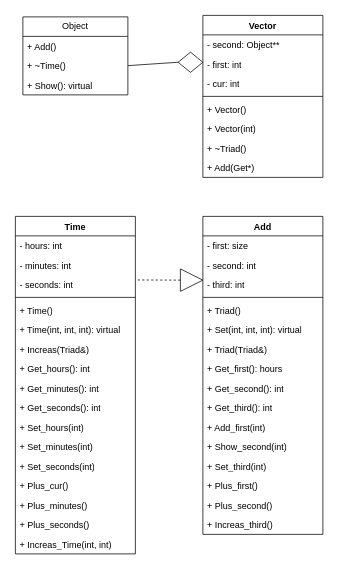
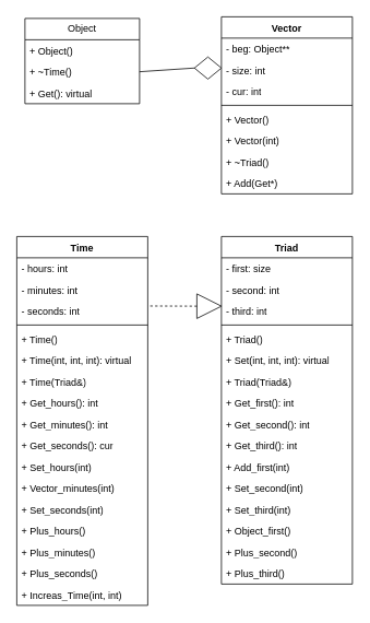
- <mxCell id="40" value="- second: Object**" style="text;strokeColor=none;fillColor=none;align=left;verticalAlign=top;spacingLeft=4;spacingRight=4;overflow=hidden;rotatable=0;points=[[0,0.5],[1,0.5]];portConstraint=eastwest;whiteSpace=wrap;html=1;" vertex="1" parent="39"><mxGeometry y="26" width="160" height="26" as="geometry" /></mxCell>
+ <mxCell id="40" value="- beg: Object**" style="text;strokeColor=none;fillColor=none;align=left;verticalAlign=top;spacingLeft=4;spacingRight=4;overflow=hidden;rotatable=0;points=[[0,0.5],[1,0.5]];portConstraint=eastwest;whiteSpace=wrap;html=1;" vertex="1" parent="39"><mxGeometry y="26" width="160" height="26" as="geometry" /></mxCell>
- <mxCell id="49" value="+ Add()" style="text;strokeColor=none;fillColor=none;align=left;verticalAlign=top;spacingLeft=4;spacingRight=4;overflow=hidden;rotatable=0;points=[[0,0.5],[1,0.5]];portConstraint=eastwest;whiteSpace=wrap;html=1;" vertex="1" parent="48"><mxGeometry y="26" width="140" height="26" as="geometry" /></mxCell>
+ <mxCell id="49" value="+ Object()" style="text;strokeColor=none;fillColor=none;align=left;verticalAlign=top;spacingLeft=4;spacingRight=4;overflow=hidden;rotatable=0;points=[[0,0.5],[1,0.5]];portConstraint=eastwest;whiteSpace=wrap;html=1;" vertex="1" parent="48"><mxGeometry y="26" width="140" height="26" as="geometry" /></mxCell>
- <mxCell id="41" value="- first: int" style="text;strokeColor=none;fillColor=none;align=left;verticalAlign=top;spacingLeft=4;spacingRight=4;overflow=hidden;rotatable=0;points=[[0,0.5],[1,0.5]];portConstraint=eastwest;whiteSpace=wrap;html=1;" vertex="1" parent="39"><mxGeometry y="52" width="160" height="26" as="geometry" /></mxCell>
+ <mxCell id="41" value="- size: int" style="text;strokeColor=none;fillColor=none;align=left;verticalAlign=top;spacingLeft=4;spacingRight=4;overflow=hidden;rotatable=0;points=[[0,0.5],[1,0.5]];portConstraint=eastwest;whiteSpace=wrap;html=1;" vertex="1" parent="39"><mxGeometry y="52" width="160" height="26" as="geometry" /></mxCell>
- <mxCell id="51" value="+ Show(): virtual" style="text;strokeColor=none;fillColor=none;align=left;verticalAlign=top;spacingLeft=4;spacingRight=4;overflow=hidden;rotatable=0;points=[[0,0.5],[1,0.5]];portConstraint=eastwest;whiteSpace=wrap;html=1;" vertex="1" parent="48"><mxGeometry y="78" width="140" height="26" as="geometry" /></mxCell>
+ <mxCell id="51" value="+ Get(): virtual" style="text;strokeColor=none;fillColor=none;align=left;verticalAlign=top;spacingLeft=4;spacingRight=4;overflow=hidden;rotatable=0;points=[[0,0.5],[1,0.5]];portConstraint=eastwest;whiteSpace=wrap;html=1;" vertex="1" parent="48"><mxGeometry y="78" width="140" height="26" as="geometry" /></mxCell>
- <mxCell id="2" value="Add" style="swimlane;fontStyle=1;align=center;verticalAlign=top;childLayout=stackLayout;horizontal=1;startSize=26;horizontalStack=0;resizeParent=1;resizeParentMax=0;resizeLast=0;collapsible=1;marginBottom=0;whiteSpace=wrap;html=1;" parent="1" vertex="1"><mxGeometry x="270" y="288" width="160" height="424" as="geometry" /></mxCell>
+ <mxCell id="2" value="Triad" style="swimlane;fontStyle=1;align=center;verticalAlign=top;childLayout=stackLayout;horizontal=1;startSize=26;horizontalStack=0;resizeParent=1;resizeParentMax=0;resizeLast=0;collapsible=1;marginBottom=0;whiteSpace=wrap;html=1;" parent="1" vertex="1"><mxGeometry x="270" y="288" width="160" height="424" as="geometry" /></mxCell>
- <mxCell id="26" value="+ Increas(Triad&amp;amp;)" style="text;strokeColor=none;fillColor=none;align=left;verticalAlign=top;spacingLeft=4;spacingRight=4;overflow=hidden;rotatable=0;points=[[0,0.5],[1,0.5]];portConstraint=eastwest;whiteSpace=wrap;html=1;" parent="19" vertex="1"><mxGeometry y="164" width="160" height="26" as="geometry" /></mxCell>
+ <mxCell id="26" value="+ Time(Triad&amp;amp;)" style="text;strokeColor=none;fillColor=none;align=left;verticalAlign=top;spacingLeft=4;spacingRight=4;overflow=hidden;rotatable=0;points=[[0,0.5],[1,0.5]];portConstraint=eastwest;whiteSpace=wrap;html=1;" parent="19" vertex="1"><mxGeometry y="164" width="160" height="26" as="geometry" /></mxCell>
- <mxCell id="10" value="+ Get_first(): hours" style="text;strokeColor=none;fillColor=none;align=left;verticalAlign=top;spacingLeft=4;spacingRight=4;overflow=hidden;rotatable=0;points=[[0,0.5],[1,0.5]];portConstraint=eastwest;whiteSpace=wrap;html=1;" parent="2" vertex="1"><mxGeometry y="190" width="160" height="26" as="geometry" /></mxCell>
+ <mxCell id="10" value="+ Get_first(): int" style="text;strokeColor=none;fillColor=none;align=left;verticalAlign=top;spacingLeft=4;spacingRight=4;overflow=hidden;rotatable=0;points=[[0,0.5],[1,0.5]];portConstraint=eastwest;whiteSpace=wrap;html=1;" parent="2" vertex="1"><mxGeometry y="190" width="160" height="26" as="geometry" /></mxCell>
- <mxCell id="29" value="+ Get_seconds(): int" style="text;strokeColor=none;fillColor=none;align=left;verticalAlign=top;spacingLeft=4;spacingRight=4;overflow=hidden;rotatable=0;points=[[0,0.5],[1,0.5]];portConstraint=eastwest;whiteSpace=wrap;html=1;" parent="19" vertex="1"><mxGeometry y="242" width="160" height="26" as="geometry" /></mxCell>
+ <mxCell id="29" value="+ Get_seconds(): cur" style="text;strokeColor=none;fillColor=none;align=left;verticalAlign=top;spacingLeft=4;spacingRight=4;overflow=hidden;rotatable=0;points=[[0,0.5],[1,0.5]];portConstraint=eastwest;whiteSpace=wrap;html=1;" parent="19" vertex="1"><mxGeometry y="242" width="160" height="26" as="geometry" /></mxCell>
- <mxCell id="31" value="+ Set_minutes(int)" style="text;strokeColor=none;fillColor=none;align=left;verticalAlign=top;spacingLeft=4;spacingRight=4;overflow=hidden;rotatable=0;points=[[0,0.5],[1,0.5]];portConstraint=eastwest;whiteSpace=wrap;html=1;" parent="19" vertex="1"><mxGeometry y="294" width="160" height="26" as="geometry" /></mxCell>
+ <mxCell id="31" value="+ Vector_minutes(int)" style="text;strokeColor=none;fillColor=none;align=left;verticalAlign=top;spacingLeft=4;spacingRight=4;overflow=hidden;rotatable=0;points=[[0,0.5],[1,0.5]];portConstraint=eastwest;whiteSpace=wrap;html=1;" parent="19" vertex="1"><mxGeometry y="294" width="160" height="26" as="geometry" /></mxCell>
- <mxCell id="14" value="+ Show_second(int)" style="text;strokeColor=none;fillColor=none;align=left;verticalAlign=top;spacingLeft=4;spacingRight=4;overflow=hidden;rotatable=0;points=[[0,0.5],[1,0.5]];portConstraint=eastwest;whiteSpace=wrap;html=1;" parent="2" vertex="1"><mxGeometry y="294" width="160" height="26" as="geometry" /></mxCell>
+ <mxCell id="14" value="+ Set_second(int)" style="text;strokeColor=none;fillColor=none;align=left;verticalAlign=top;spacingLeft=4;spacingRight=4;overflow=hidden;rotatable=0;points=[[0,0.5],[1,0.5]];portConstraint=eastwest;whiteSpace=wrap;html=1;" parent="2" vertex="1"><mxGeometry y="294" width="160" height="26" as="geometry" /></mxCell>
- <mxCell id="33" value="+ Plus_cur()" style="text;strokeColor=none;fillColor=none;align=left;verticalAlign=top;spacingLeft=4;spacingRight=4;overflow=hidden;rotatable=0;points=[[0,0.5],[1,0.5]];portConstraint=eastwest;whiteSpace=wrap;html=1;" parent="19" vertex="1"><mxGeometry y="346" width="160" height="26" as="geometry" /></mxCell>
+ <mxCell id="33" value="+ Plus_hours()" style="text;strokeColor=none;fillColor=none;align=left;verticalAlign=top;spacingLeft=4;spacingRight=4;overflow=hidden;rotatable=0;points=[[0,0.5],[1,0.5]];portConstraint=eastwest;whiteSpace=wrap;html=1;" parent="19" vertex="1"><mxGeometry y="346" width="160" height="26" as="geometry" /></mxCell>
- <mxCell id="16" value="+ Plus_first()" style="text;strokeColor=none;fillColor=none;align=left;verticalAlign=top;spacingLeft=4;spacingRight=4;overflow=hidden;rotatable=0;points=[[0,0.5],[1,0.5]];portConstraint=eastwest;whiteSpace=wrap;html=1;" parent="2" vertex="1"><mxGeometry y="346" width="160" height="26" as="geometry" /></mxCell>
+ <mxCell id="16" value="+ Object_first()" style="text;strokeColor=none;fillColor=none;align=left;verticalAlign=top;spacingLeft=4;spacingRight=4;overflow=hidden;rotatable=0;points=[[0,0.5],[1,0.5]];portConstraint=eastwest;whiteSpace=wrap;html=1;" parent="2" vertex="1"><mxGeometry y="346" width="160" height="26" as="geometry" /></mxCell>
- <mxCell id="18" value="+ Increas_third()" style="text;strokeColor=none;fillColor=none;align=left;verticalAlign=top;spacingLeft=4;spacingRight=4;overflow=hidden;rotatable=0;points=[[0,0.5],[1,0.5]];portConstraint=eastwest;whiteSpace=wrap;html=1;" parent="2" vertex="1"><mxGeometry y="398" width="160" height="26" as="geometry" /></mxCell>
+ <mxCell id="18" value="+ Plus_third()" style="text;strokeColor=none;fillColor=none;align=left;verticalAlign=top;spacingLeft=4;spacingRight=4;overflow=hidden;rotatable=0;points=[[0,0.5],[1,0.5]];portConstraint=eastwest;whiteSpace=wrap;html=1;" parent="2" vertex="1"><mxGeometry y="398" width="160" height="26" as="geometry" /></mxCell>
